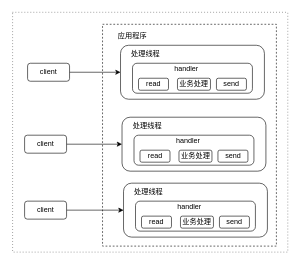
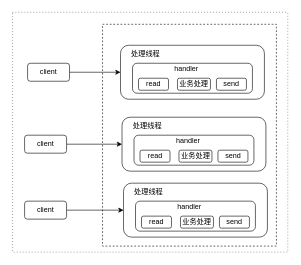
- <mxCell id="9" value="应用程序" style="text;html=1;strokeColor=none;fillColor=none;align=center;verticalAlign=middle;whiteSpace=wrap;rounded=0;" vertex="1" parent="1"><mxGeometry x="190" y="50" width="60" height="20" as="geometry" /></mxCell>
